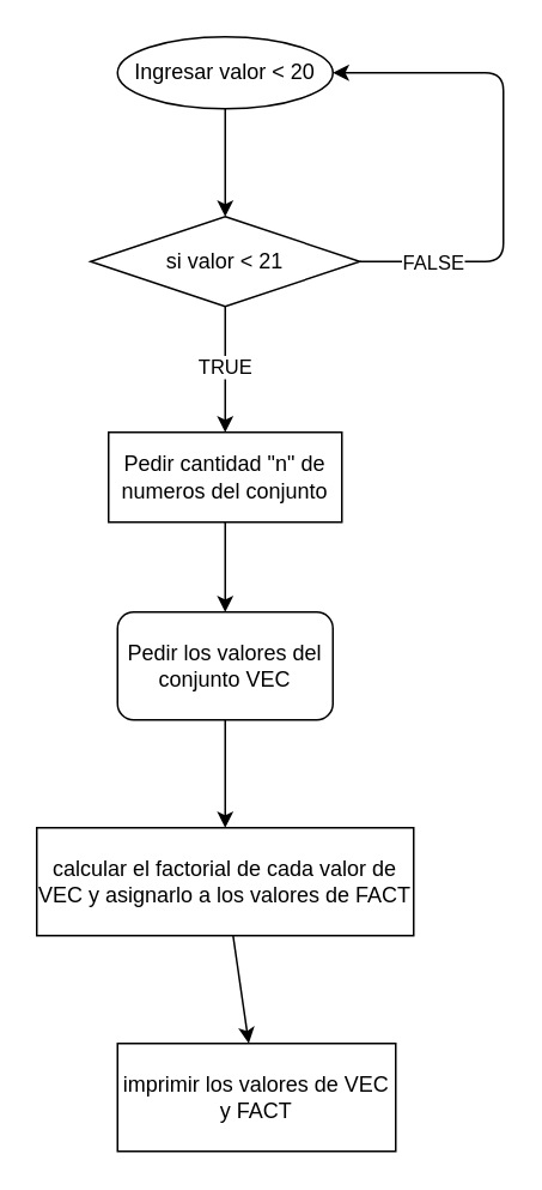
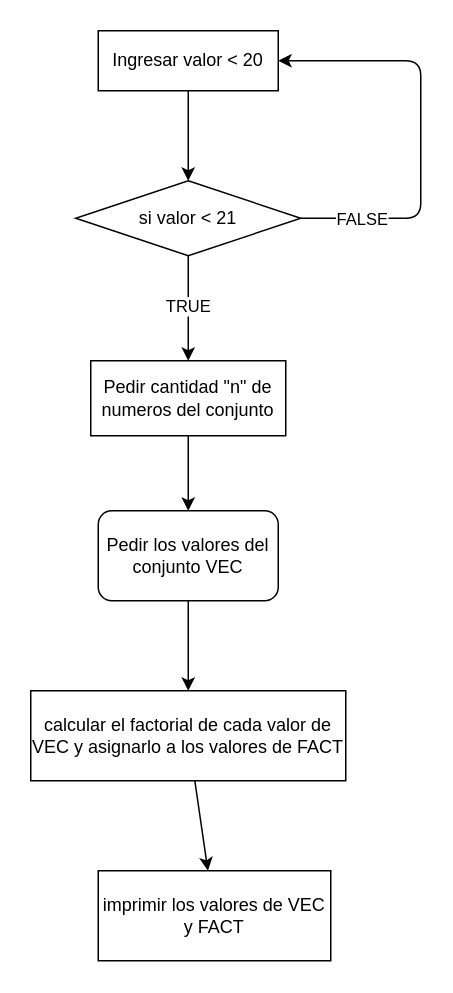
- <mxCell id="3" value="Ingresar valor &amp;lt; 20" style="ellipse;whiteSpace=wrap;html=1;" vertex="1" parent="1"><mxGeometry x="65" y="20" width="120" height="40" as="geometry" /></mxCell>
+ <mxCell id="3" value="Ingresar valor &amp;lt; 20" style="whiteSpace=wrap;html=1;" vertex="1" parent="1"><mxGeometry x="65" y="20" width="120" height="40" as="geometry" /></mxCell>
